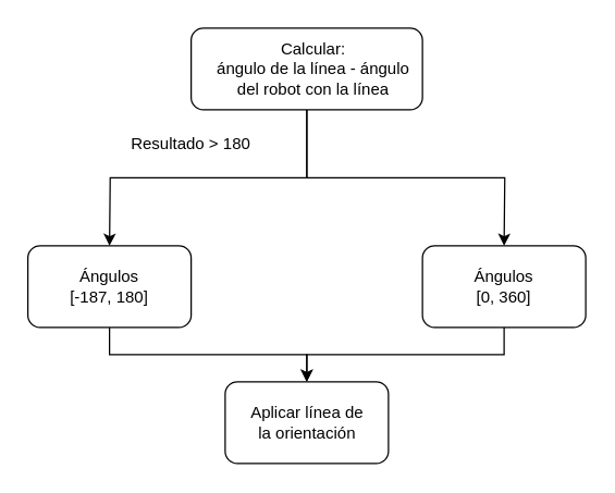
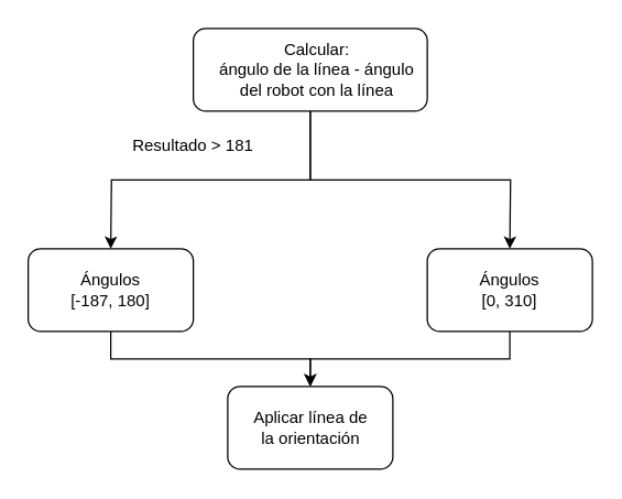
- <mxCell id="6" value="Resultado &amp;gt; 180" style="text;html=1;strokeColor=none;fillColor=none;align=center;verticalAlign=middle;whiteSpace=wrap;rounded=0;" vertex="1" parent="1"><mxGeometry x="90" y="90" width="100" height="30" as="geometry" /></mxCell>
+ <mxCell id="6" value="Resultado &amp;gt; 181" style="text;html=1;strokeColor=none;fillColor=none;align=center;verticalAlign=middle;whiteSpace=wrap;rounded=0;" vertex="1" parent="1"><mxGeometry x="90" y="90" width="100" height="30" as="geometry" /></mxCell>
- <mxCell id="12" value="Ángulos [0, 360]" style="text;html=1;strokeColor=none;fillColor=none;align=center;verticalAlign=middle;whiteSpace=wrap;rounded=0;" vertex="1" parent="1"><mxGeometry x="340" y="195" width="60" height="30" as="geometry" /></mxCell>
+ <mxCell id="12" value="Ángulos [0, 310]" style="text;html=1;strokeColor=none;fillColor=none;align=center;verticalAlign=middle;whiteSpace=wrap;rounded=0;" vertex="1" parent="1"><mxGeometry x="340" y="195" width="60" height="30" as="geometry" /></mxCell>
